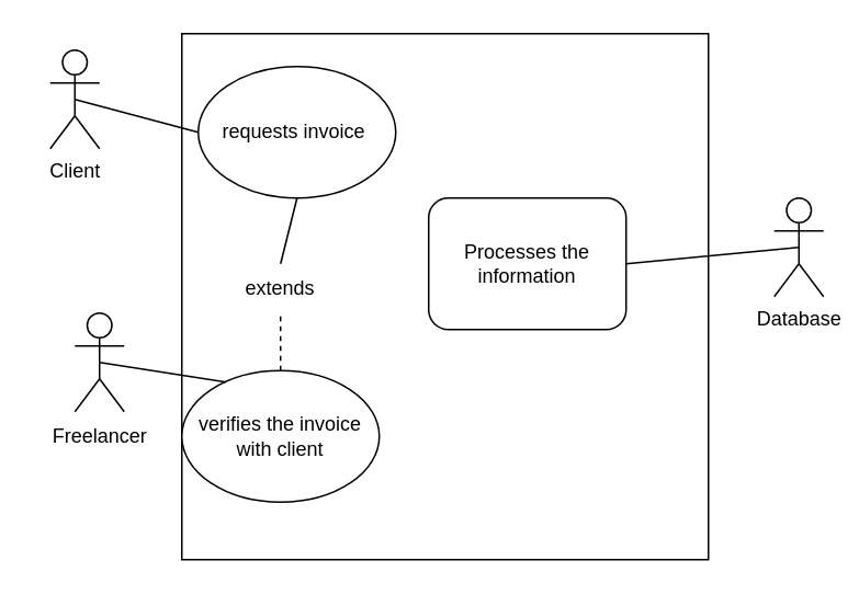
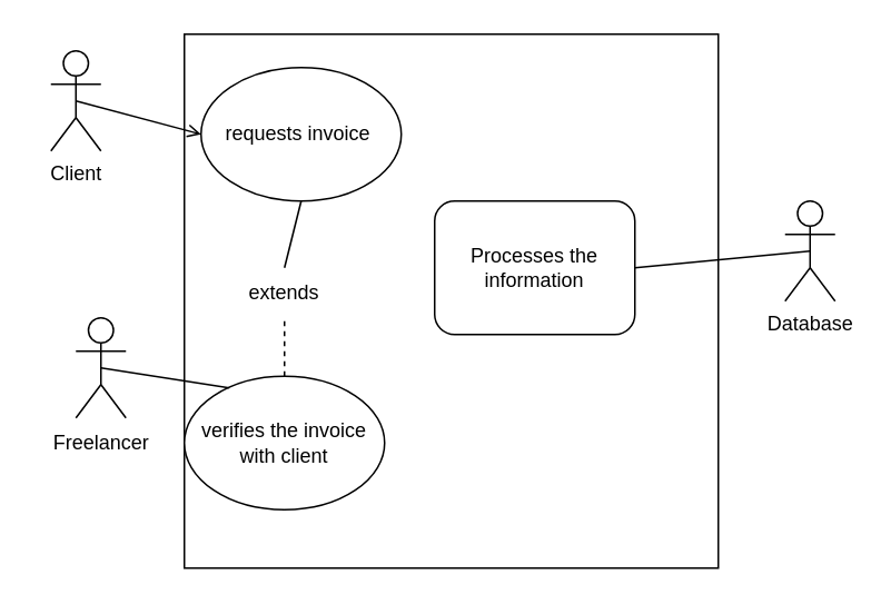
- <mxCell id="14" value="" style="endArrow=none;html=1;rounded=0;exitX=0.5;exitY=0.5;exitDx=0;exitDy=0;exitPerimeter=0;entryX=0;entryY=0.5;entryDx=0;entryDy=0;" edge="1" parent="1" source="4" target="7"><mxGeometry width="50" height="50" relative="1" as="geometry"><mxPoint x="-40" y="180" as="sourcePoint" /><mxPoint x="10" y="130" as="targetPoint" /></mxGeometry></mxCell>
+ <mxCell id="14" value="" style="endArrow=open;html=1;rounded=0;exitX=0.5;exitY=0.5;exitDx=0;exitDy=0;exitPerimeter=0;entryX=0;entryY=0.5;entryDx=0;entryDy=0;" edge="1" parent="1" source="4" target="7"><mxGeometry width="50" height="50" relative="1" as="geometry"><mxPoint x="-40" y="180" as="sourcePoint" /><mxPoint x="10" y="130" as="targetPoint" /></mxGeometry></mxCell>
